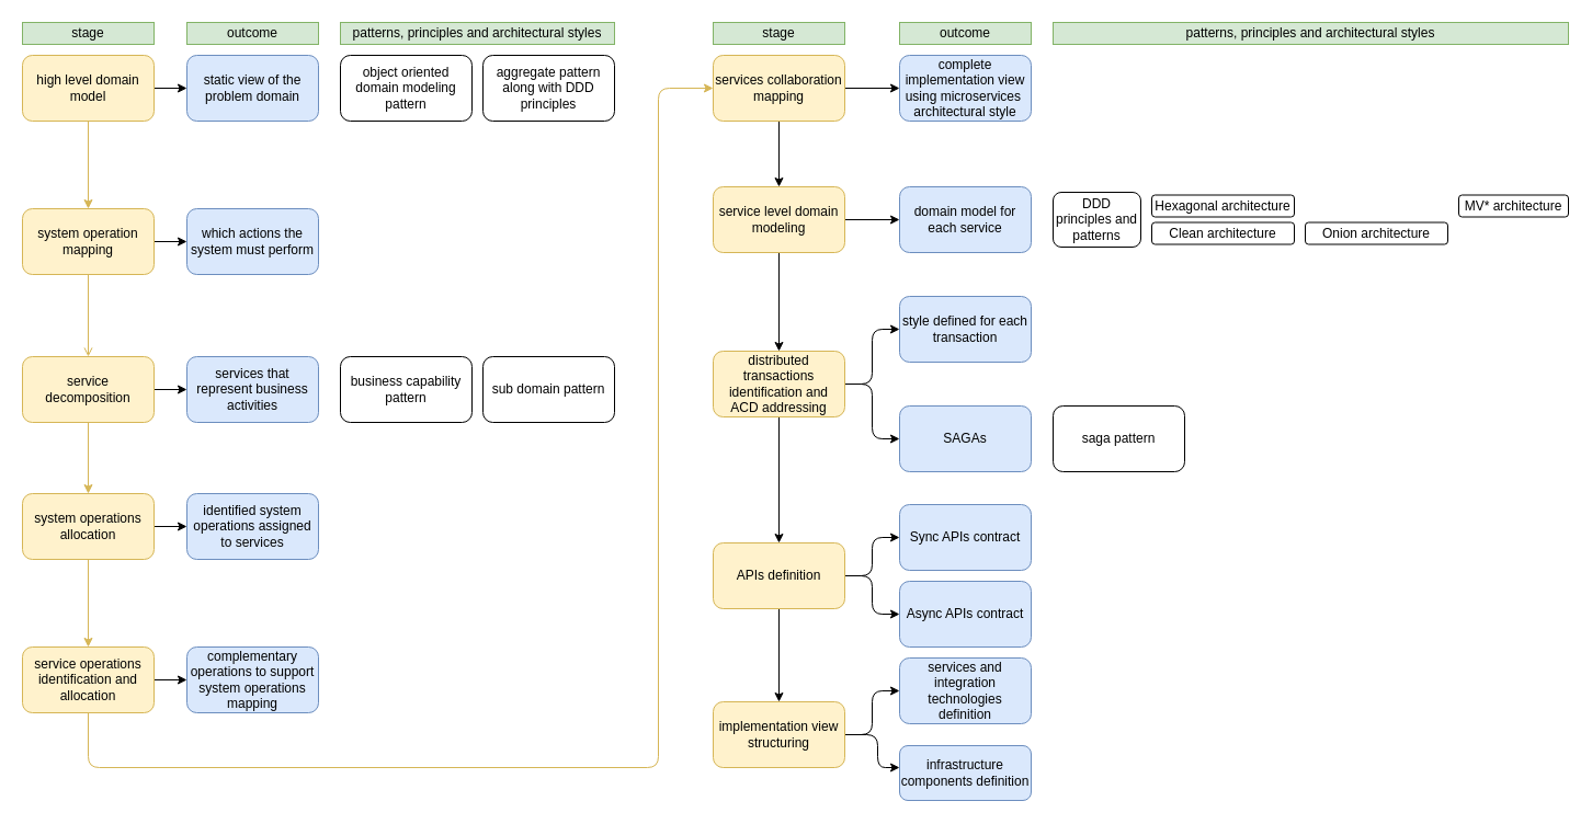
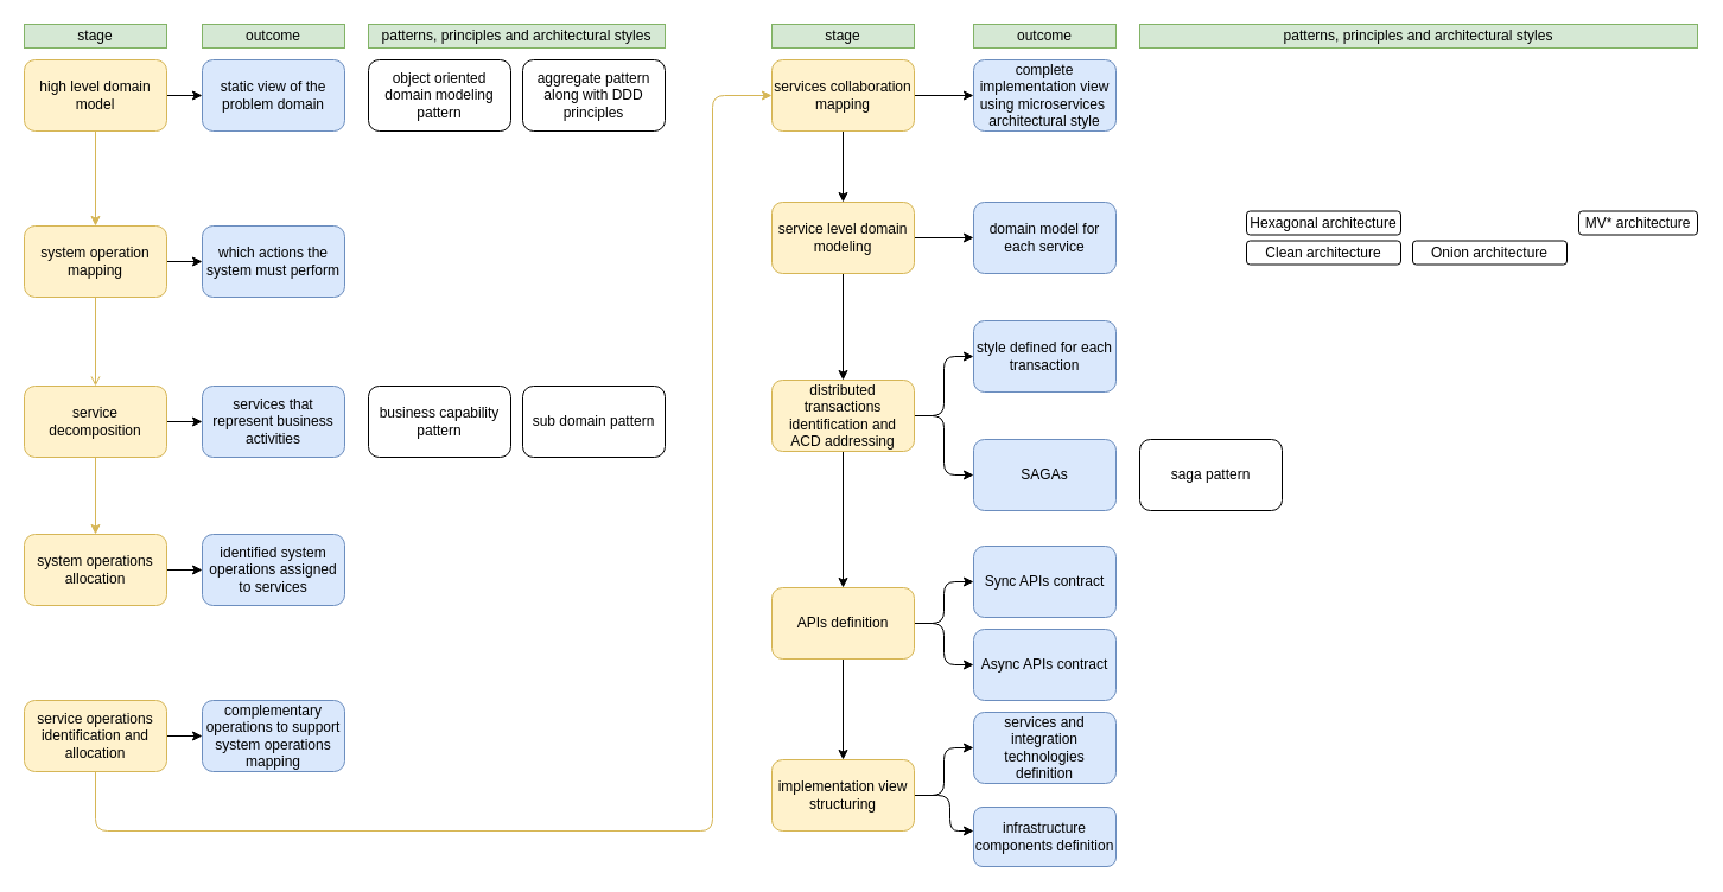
- <mxCell id="58" value="DDD principles and patterns" style="rounded=1;whiteSpace=wrap;html=1;" vertex="1" parent="1"><mxGeometry x="960" y="175" width="80" height="50" as="geometry" /></mxCell>
- <mxCell id="19" style="edgeStyle=orthogonalEdgeStyle;rounded=0;orthogonalLoop=1;jettySize=auto;html=1;fillColor=#fff2cc;strokeColor=#d6b656;" edge="1" parent="1" source="20" target="23"><mxGeometry relative="1" as="geometry" /></mxCell>
